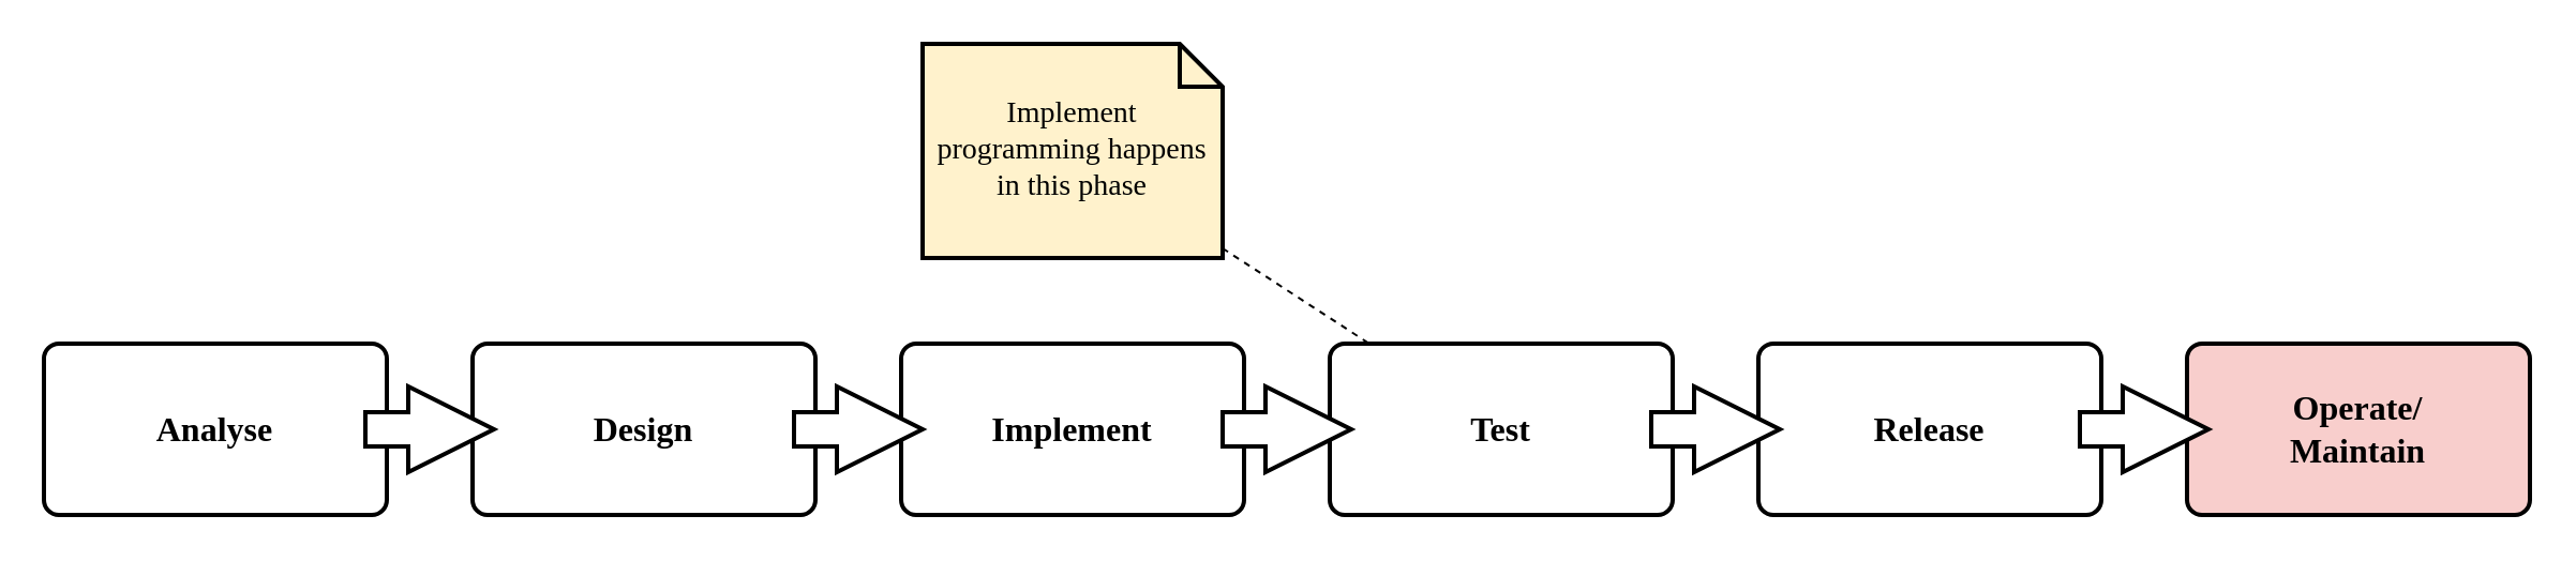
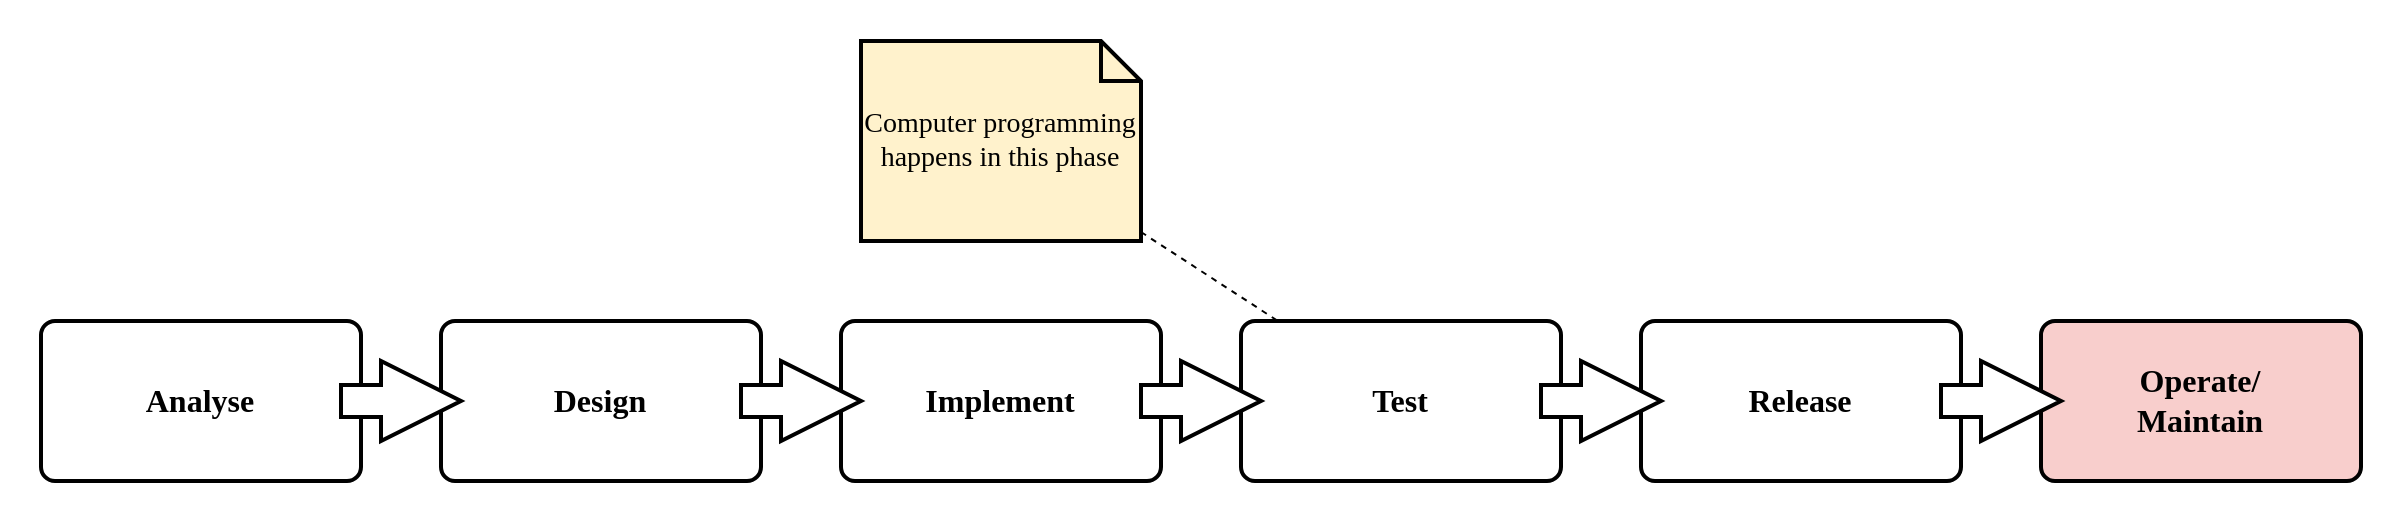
- <mxCell id="13" value="Implement programming happens in this phase" style="shape=note;strokeWidth=2;fontSize=14;size=20;whiteSpace=wrap;fillColor=#fff2cc;strokeColor=default;fontColor=default;fontFamily=Verdana;perimeterSpacing=0;html=1;" vertex="1" parent="1"><mxGeometry x="430" y="20" width="140" height="100" as="geometry" /></mxCell>
+ <mxCell id="13" value="Computer programming happens in this phase" style="shape=note;strokeWidth=2;fontSize=14;size=20;whiteSpace=wrap;fillColor=#fff2cc;strokeColor=default;fontColor=default;fontFamily=Verdana;perimeterSpacing=0;html=1;" vertex="1" parent="1"><mxGeometry x="430" y="20" width="140" height="100" as="geometry" /></mxCell>
